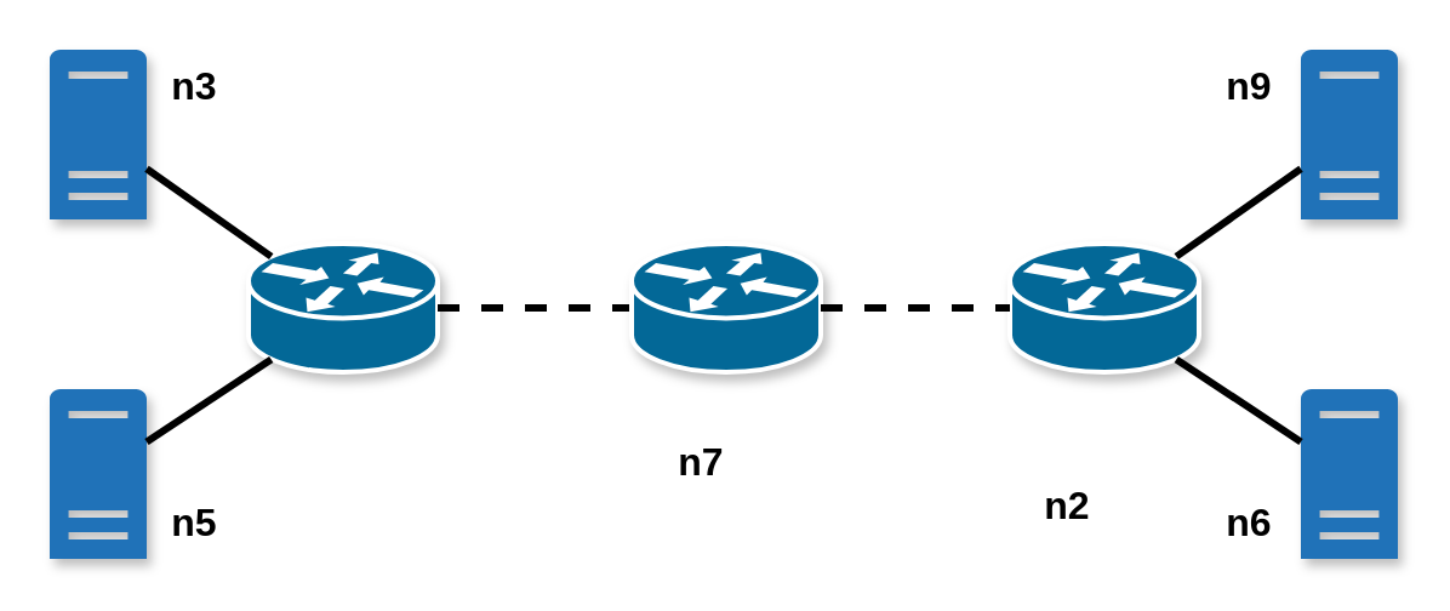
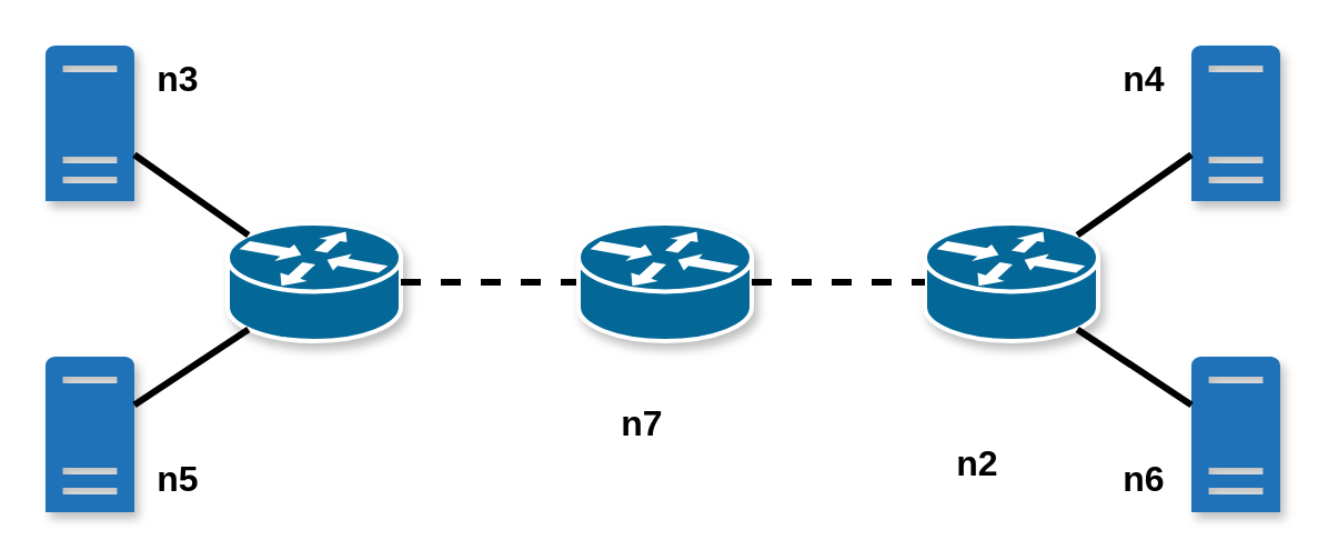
- <mxCell id="15" value="&lt;b&gt;&lt;font style=&quot;font-size: 16px&quot;&gt;n9&lt;/font&gt;&lt;/b&gt;" style="text;html=1;strokeColor=none;fillColor=none;align=center;verticalAlign=middle;whiteSpace=wrap;rounded=0;" parent="1" vertex="1"><mxGeometry x="485" y="20" width="60" height="30" as="geometry" /></mxCell>
+ <mxCell id="15" value="&lt;b&gt;&lt;font style=&quot;font-size: 16px&quot;&gt;n4&lt;/font&gt;&lt;/b&gt;" style="text;html=1;strokeColor=none;fillColor=none;align=center;verticalAlign=middle;whiteSpace=wrap;rounded=0;" parent="1" vertex="1"><mxGeometry x="485" y="20" width="60" height="30" as="geometry" /></mxCell>
